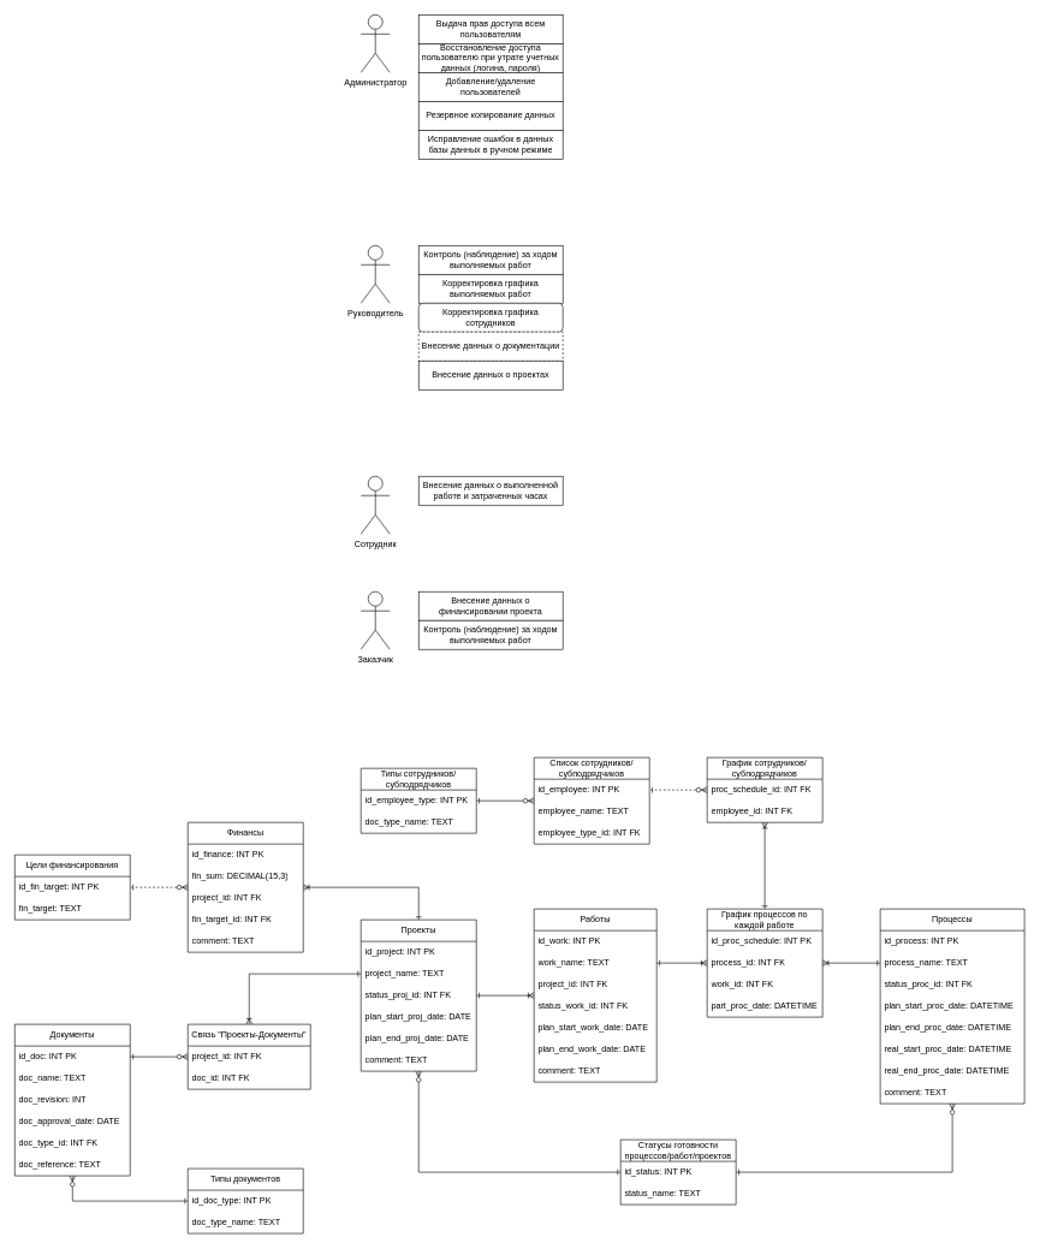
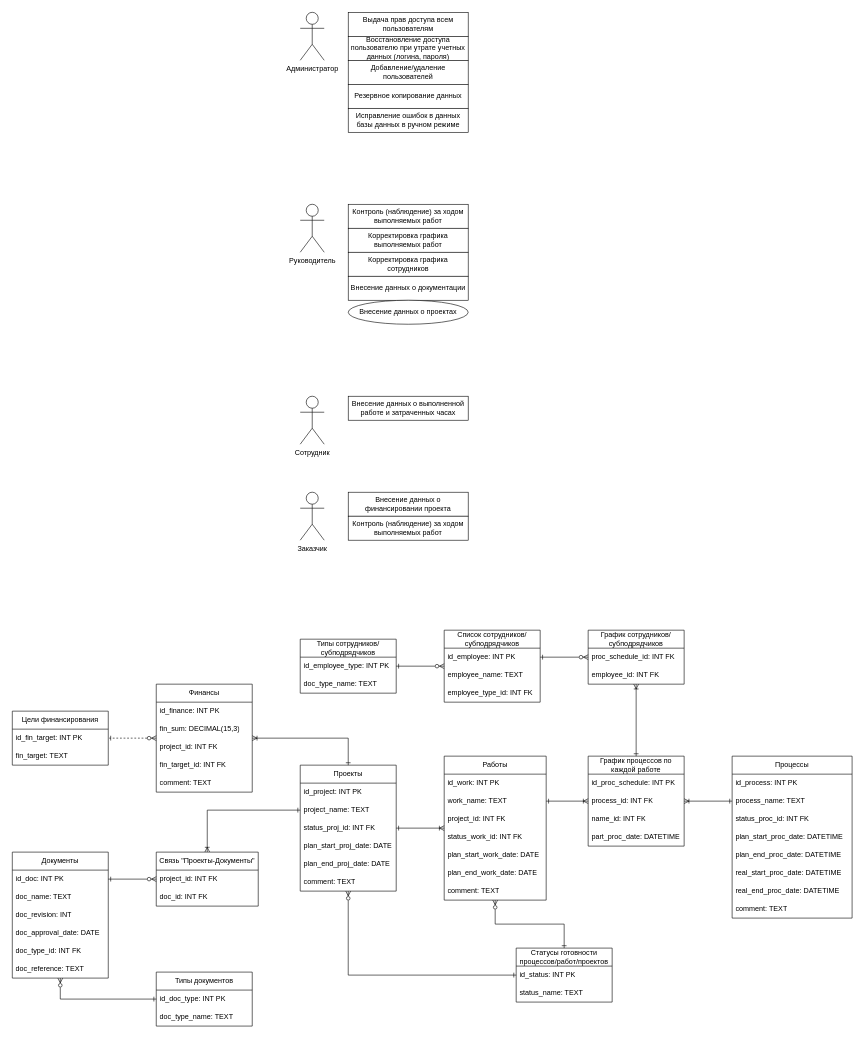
- <mxCell id="13" value="Корректировка графика сотрудников" style="whiteSpace=wrap;html=1;rounded=1;" parent="1" vertex="1"><mxGeometry x="580" y="420" width="200" height="40" as="geometry" /></mxCell>
+ <mxCell id="13" value="Корректировка графика сотрудников" style="rounded=0;whiteSpace=wrap;html=1;" parent="1" vertex="1"><mxGeometry x="580" y="420" width="200" height="40" as="geometry" /></mxCell>
- <mxCell id="14" value="Внесение данных о документации" style="rounded=0;whiteSpace=wrap;html=1;dashed=1;" parent="1" vertex="1"><mxGeometry x="580" y="460" width="200" height="40" as="geometry" /></mxCell>
+ <mxCell id="14" value="Внесение данных о документации" style="rounded=0;whiteSpace=wrap;html=1;" parent="1" vertex="1"><mxGeometry x="580" y="460" width="200" height="40" as="geometry" /></mxCell>
- <mxCell id="17" value="Внесение данных о проектах" style="rounded=0;whiteSpace=wrap;html=1;" parent="1" vertex="1"><mxGeometry x="580" y="500" width="200" height="40" as="geometry" /></mxCell>
+ <mxCell id="17" value="Внесение данных о проектах" style="ellipse;whiteSpace=wrap;html=1;" parent="1" vertex="1"><mxGeometry x="580" y="500" width="200" height="40" as="geometry" /></mxCell>
- <mxCell id="73" style="edgeStyle=orthogonalEdgeStyle;rounded=0;orthogonalLoop=1;jettySize=auto;html=1;entryX=1;entryY=0.5;entryDx=0;entryDy=0;startArrow=ERzeroToMany;startFill=0;endArrow=ERone;endFill=0;dashed=1;" edge="1" parent="1" source="75" target="80"><mxGeometry relative="1" as="geometry" /></mxCell>
+ <mxCell id="73" style="edgeStyle=orthogonalEdgeStyle;rounded=0;orthogonalLoop=1;jettySize=auto;html=1;entryX=1;entryY=0.5;entryDx=0;entryDy=0;startArrow=ERzeroToMany;startFill=0;endArrow=ERone;endFill=0;" edge="1" parent="1" source="75" target="80"><mxGeometry relative="1" as="geometry" /></mxCell>
- <mxCell id="61" value="work_id: INT FK" style="text;strokeColor=none;fillColor=none;align=left;verticalAlign=middle;spacingLeft=4;spacingRight=4;overflow=hidden;points=[[0,0.5],[1,0.5]];portConstraint=eastwest;rotatable=0;whiteSpace=wrap;html=1;" vertex="1" parent="58"><mxGeometry y="90" width="160" height="30" as="geometry" /></mxCell>
+ <mxCell id="61" value="name_id: INT FK" style="text;strokeColor=none;fillColor=none;align=left;verticalAlign=middle;spacingLeft=4;spacingRight=4;overflow=hidden;points=[[0,0.5],[1,0.5]];portConstraint=eastwest;rotatable=0;whiteSpace=wrap;html=1;" vertex="1" parent="58"><mxGeometry y="90" width="160" height="30" as="geometry" /></mxCell>
+ <mxCell id="46" style="edgeStyle=orthogonalEdgeStyle;rounded=0;orthogonalLoop=1;jettySize=auto;html=1;entryX=0.5;entryY=0;entryDx=0;entryDy=0;startArrow=ERzeroToMany;startFill=0;endArrow=ERone;endFill=0;" edge="1" parent="1" source="48" target="27"><mxGeometry relative="1" as="geometry" /></mxCell>
- <mxCell id="63" style="edgeStyle=orthogonalEdgeStyle;rounded=0;orthogonalLoop=1;jettySize=auto;html=1;entryX=1;entryY=0.5;entryDx=0;entryDy=0;startArrow=ERzeroToMany;startFill=0;endArrow=ERone;endFill=0;" edge="1" parent="1" source="64" target="28"><mxGeometry relative="1" as="geometry" /></mxCell>
